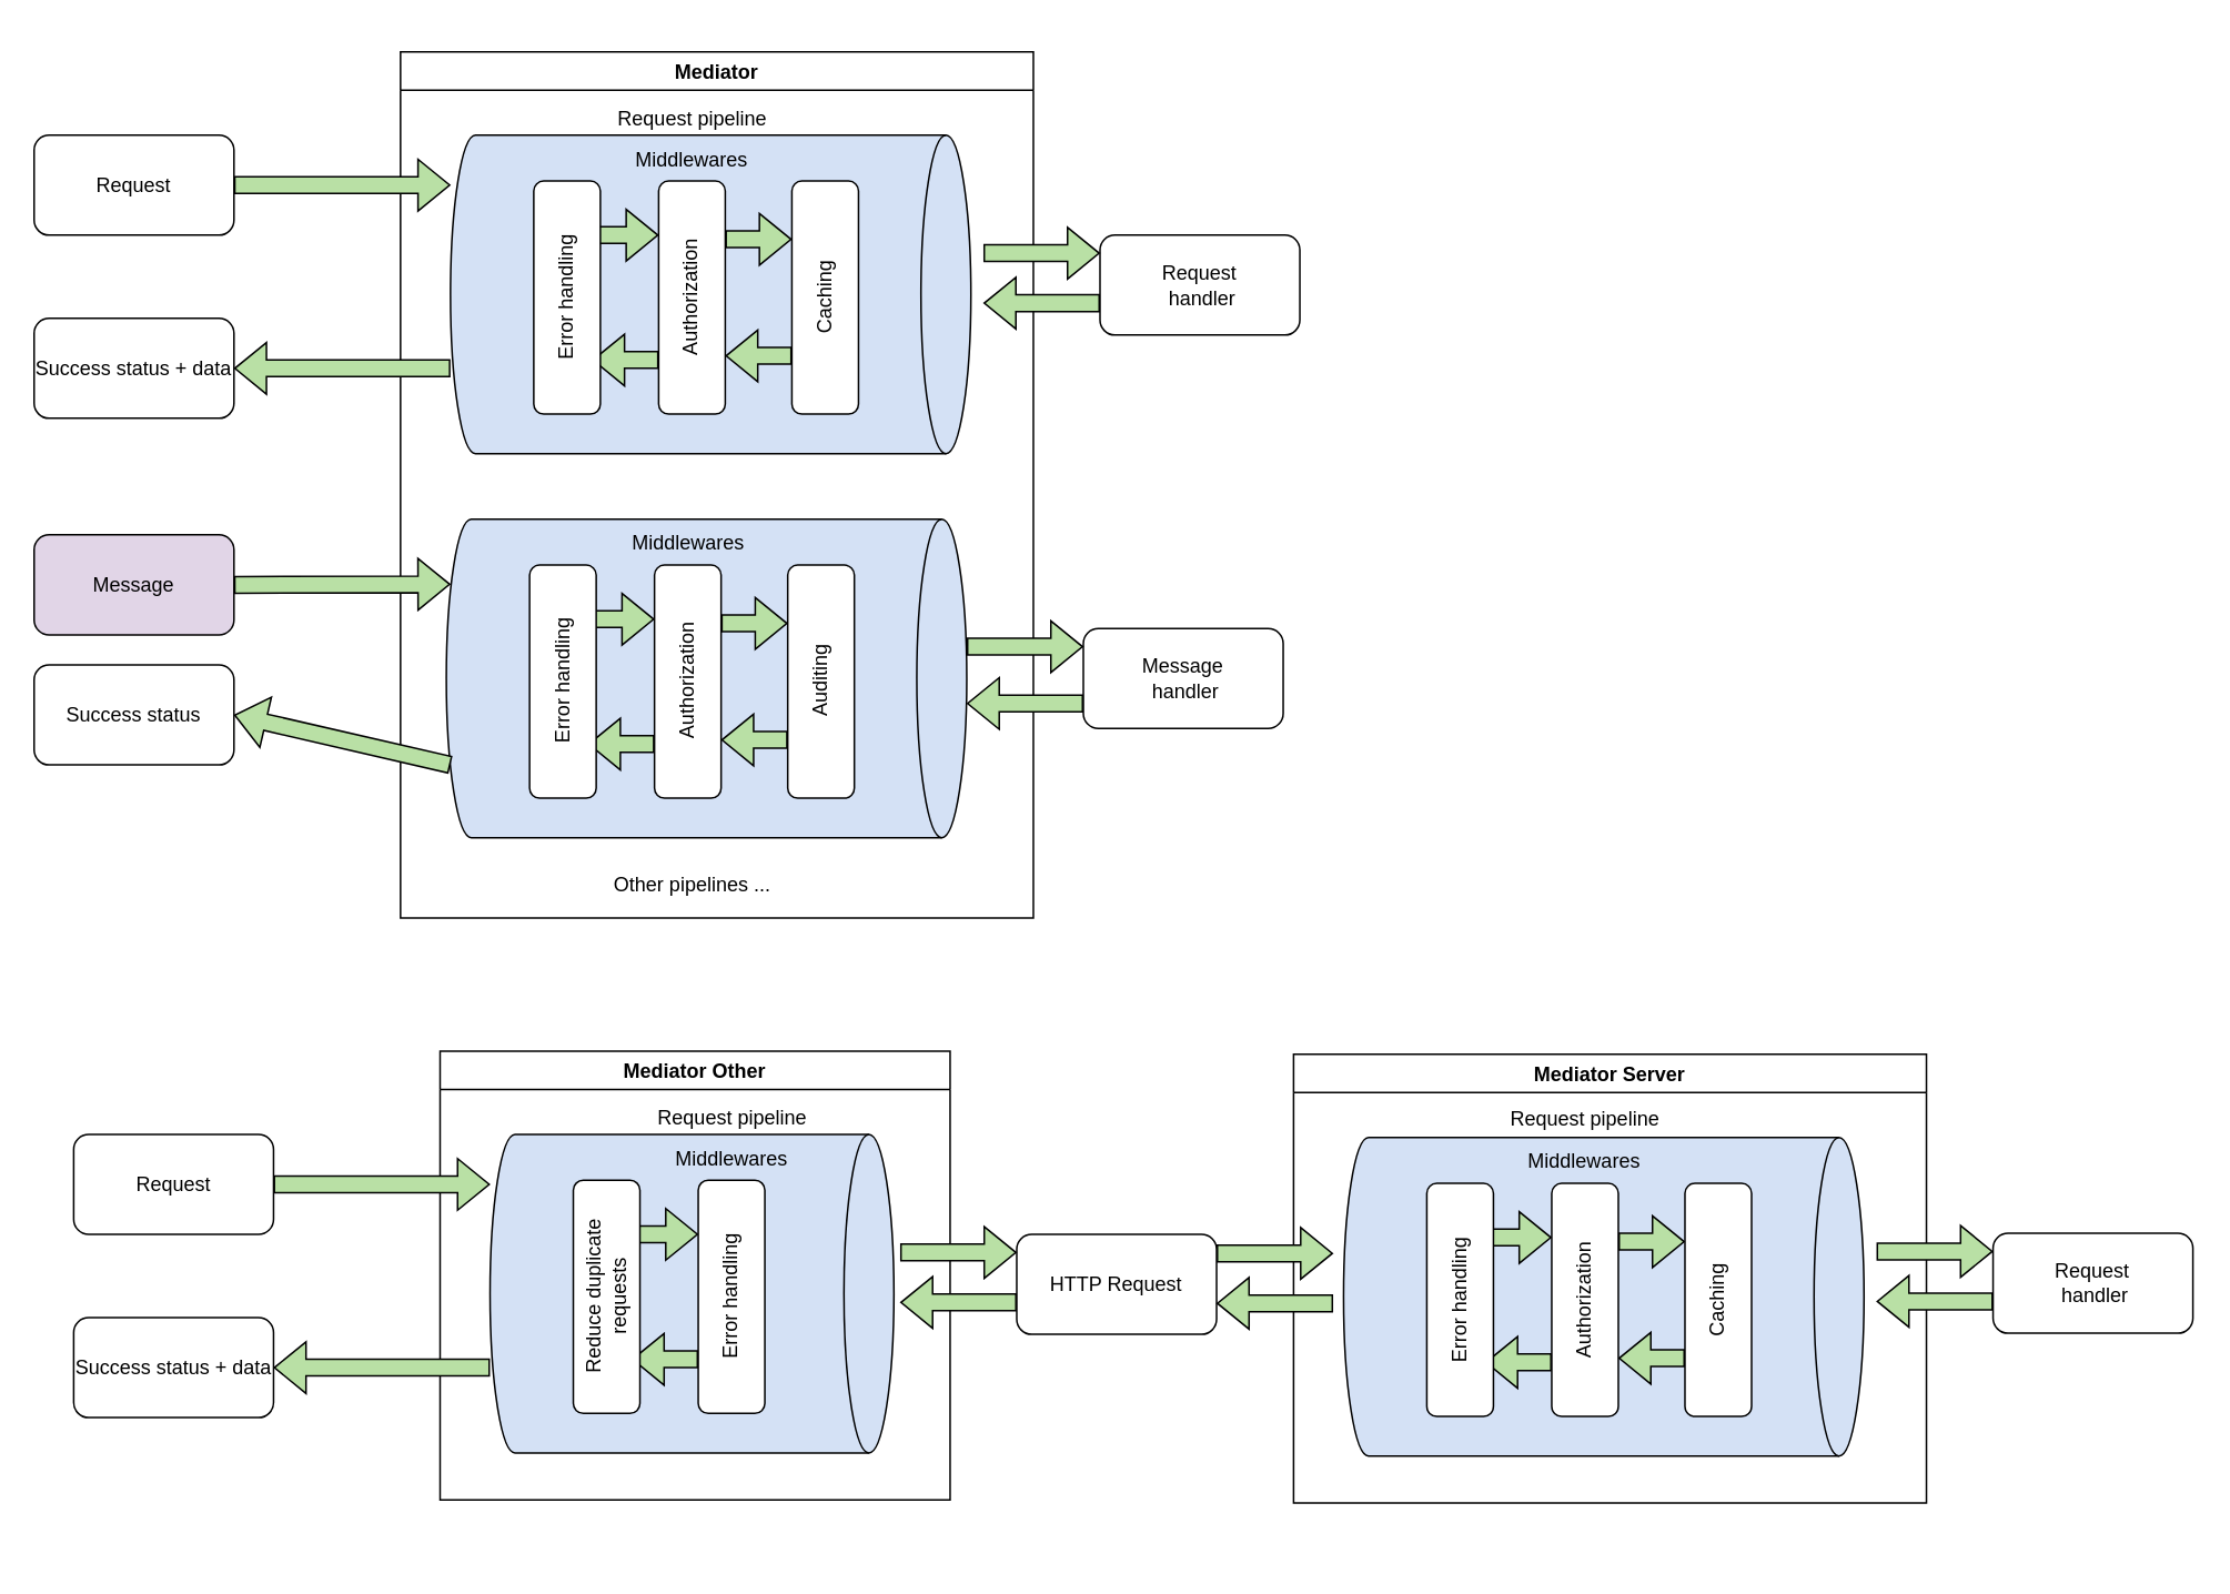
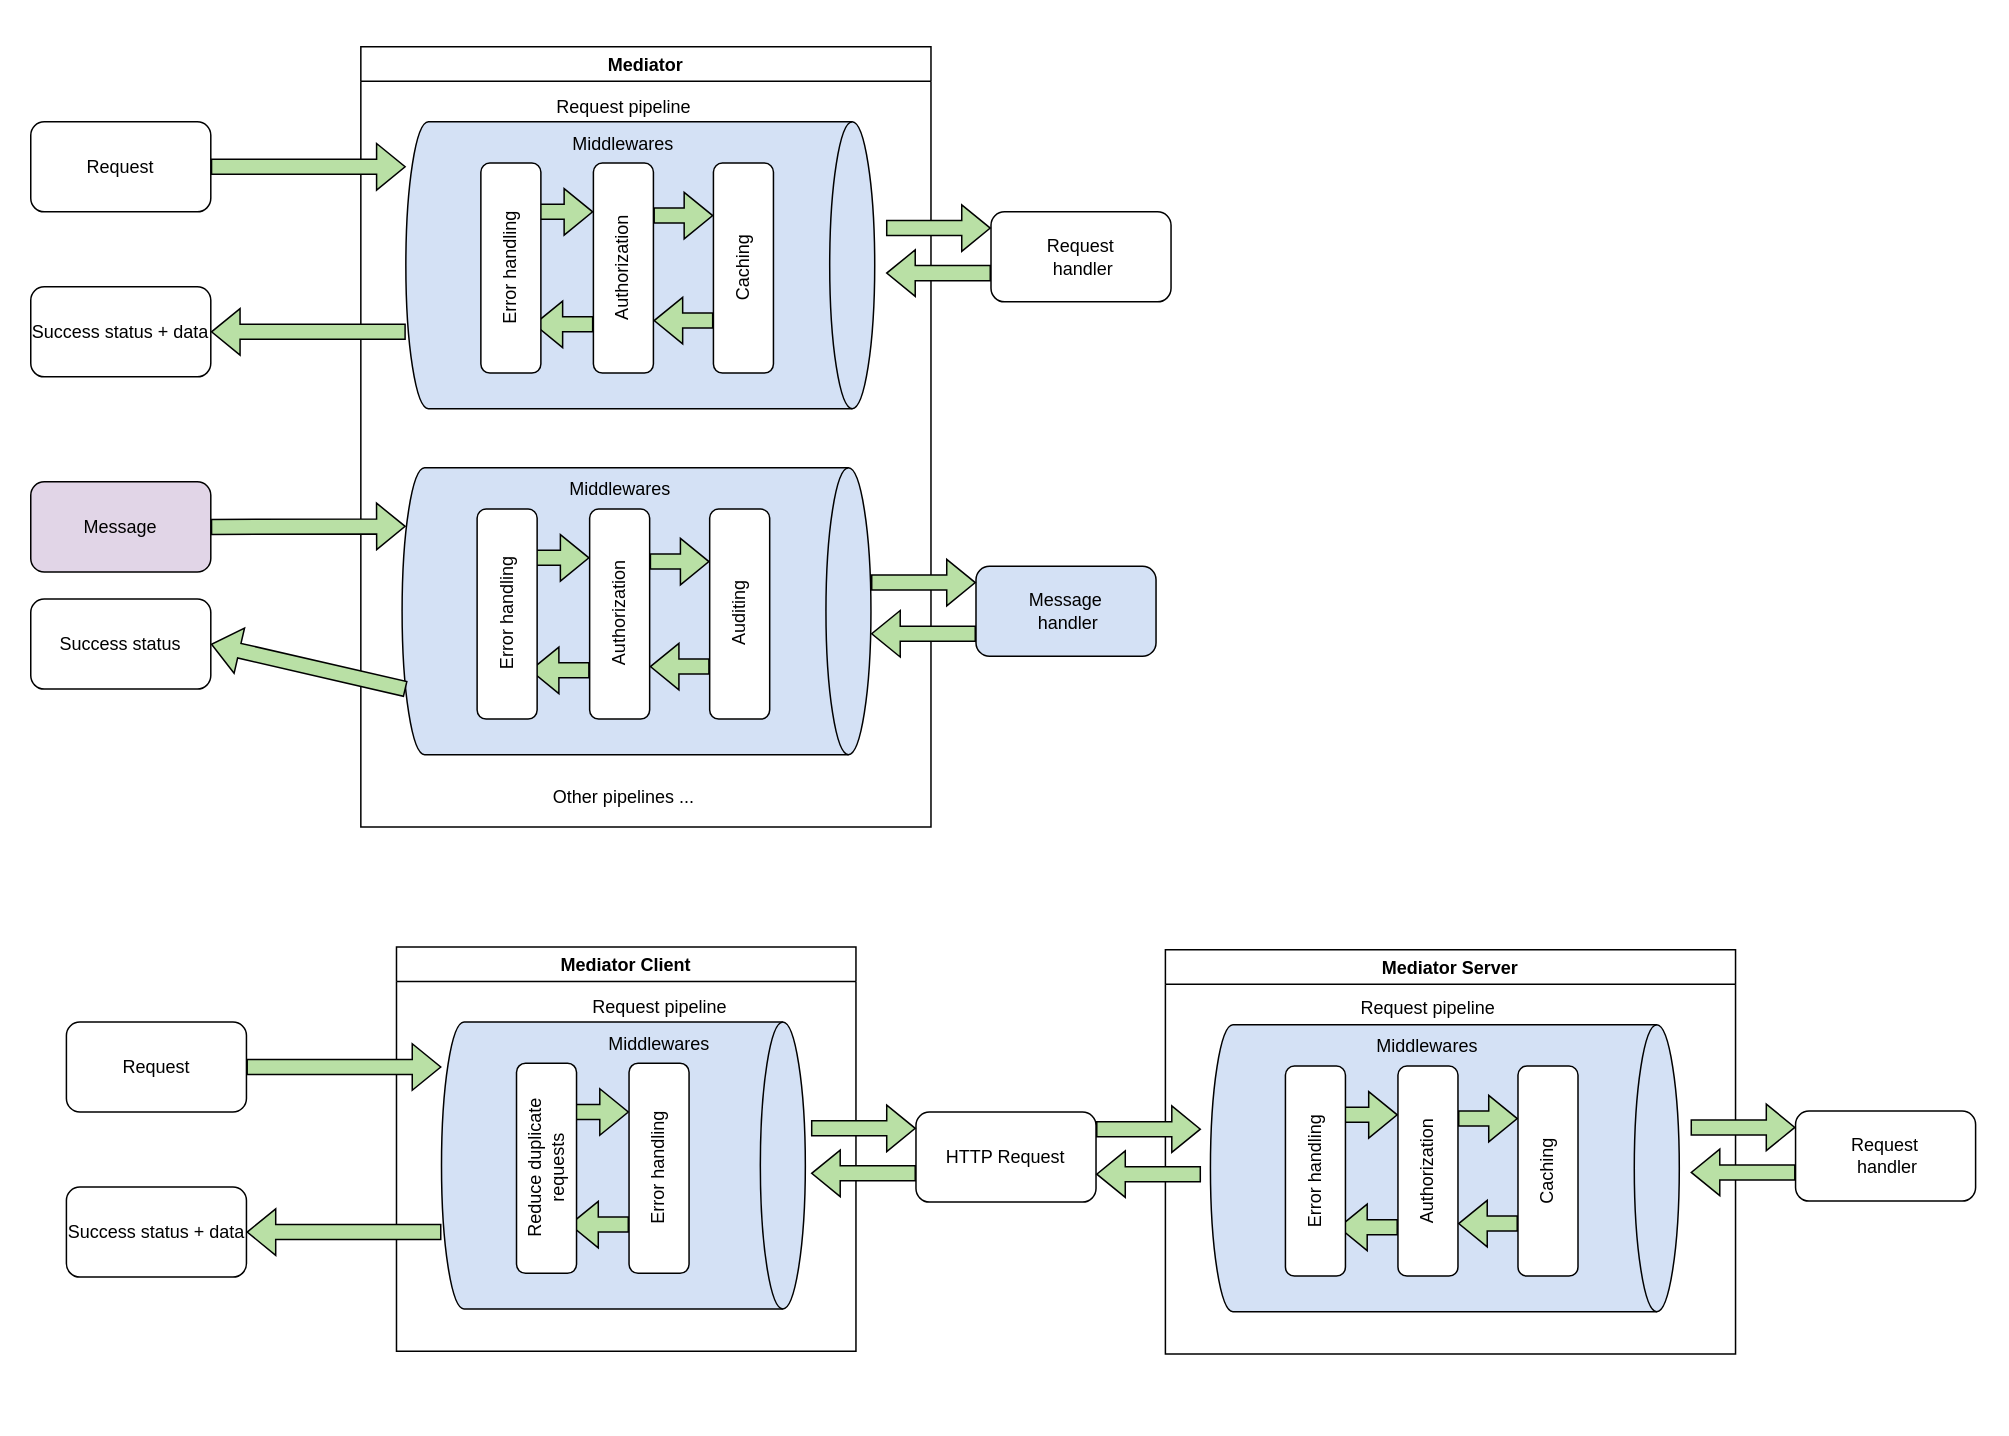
- <mxCell id="32" value="&lt;div&gt;Message&lt;/div&gt;&amp;nbsp;handler" style="rounded=1;whiteSpace=wrap;html=1;" vertex="1" parent="1"><mxGeometry x="650" y="376.87" width="120" height="60" as="geometry" /></mxCell>
+ <mxCell id="32" value="&lt;div&gt;Message&lt;/div&gt;&amp;nbsp;handler" style="rounded=1;whiteSpace=wrap;html=1;fillColor=#d4e1f5;" vertex="1" parent="1"><mxGeometry x="650" y="376.87" width="120" height="60" as="geometry" /></mxCell>
- <mxCell id="37" value="Mediator Other" style="swimlane;" vertex="1" parent="1"><mxGeometry x="263.76" y="630.62" width="306.24" height="269.38" as="geometry" /></mxCell>
+ <mxCell id="37" value="Mediator Client" style="swimlane;" vertex="1" parent="1"><mxGeometry x="263.76" y="630.62" width="306.24" height="269.38" as="geometry" /></mxCell>
